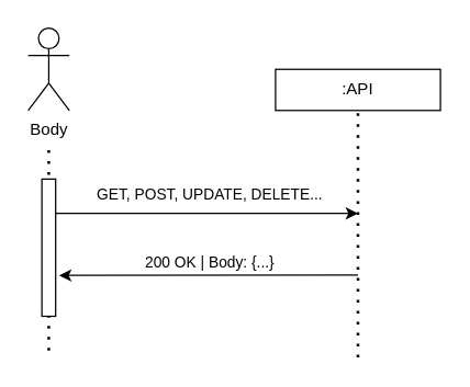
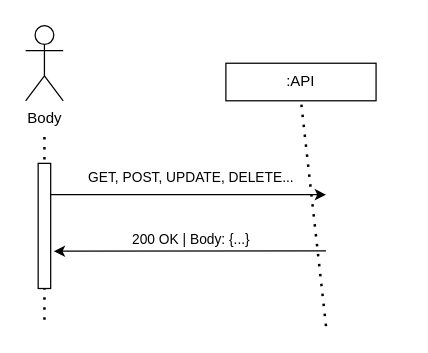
- <mxCell id="5" value=":API" style="rounded=0;whiteSpace=wrap;html=1;" vertex="1" parent="1"><mxGeometry x="200" y="50" width="120" height="30" as="geometry" /></mxCell>
+ <mxCell id="5" value=":API" style="rounded=0;whiteSpace=wrap;html=1;" vertex="1" parent="1"><mxGeometry x="180" y="50" width="120" height="30" as="geometry" /></mxCell>
